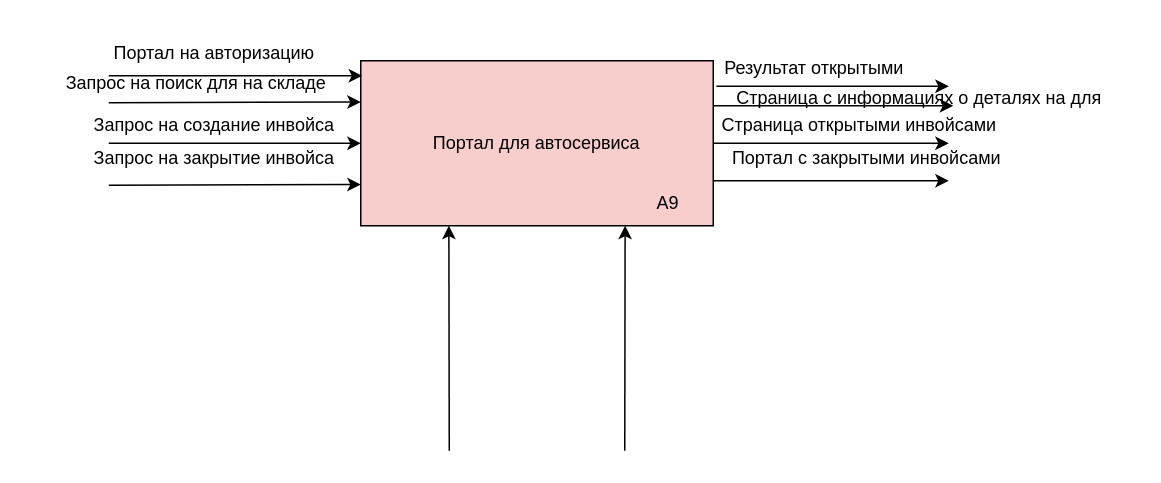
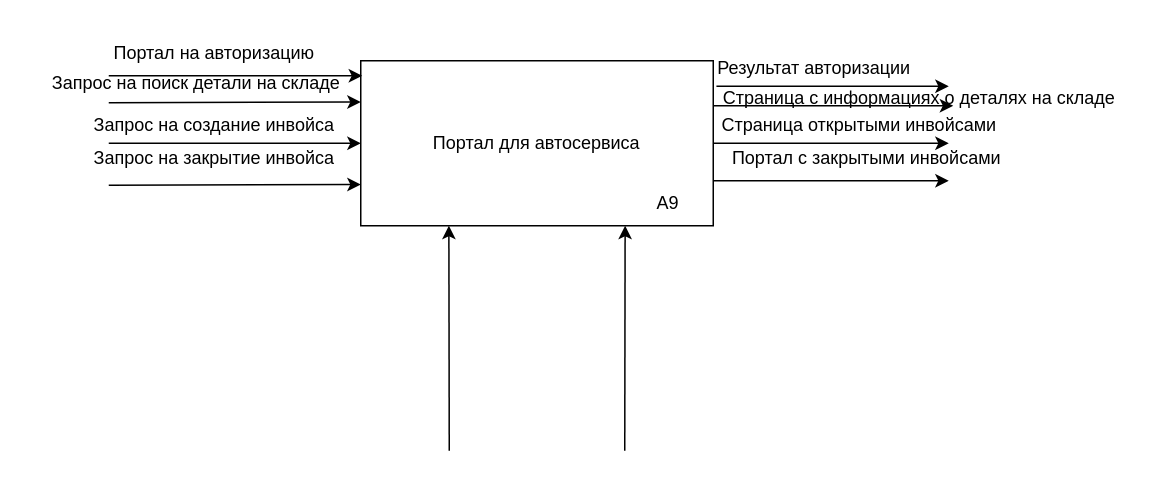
- <mxCell id="15" value="Результат открытыми" style="text;html=1;align=center;verticalAlign=middle;resizable=0;points=[];autosize=1;strokeColor=none;fillColor=none;" vertex="1" parent="1"><mxGeometry x="467" y="30" width="150" height="30" as="geometry" /></mxCell>
+ <mxCell id="15" value="Результат авторизации" style="text;html=1;align=center;verticalAlign=middle;resizable=0;points=[];autosize=1;strokeColor=none;fillColor=none;" vertex="1" parent="1"><mxGeometry x="467" y="30" width="150" height="30" as="geometry" /></mxCell>
- <mxCell id="7" value="Запрос на поиск для на складе" style="text;html=1;align=center;verticalAlign=middle;resizable=0;points=[];autosize=1;strokeColor=none;fillColor=none;" vertex="1" parent="1"><mxGeometry x="20" y="40" width="220" height="30" as="geometry" /></mxCell>
+ <mxCell id="7" value="Запрос на поиск детали на складе" style="text;html=1;align=center;verticalAlign=middle;resizable=0;points=[];autosize=1;strokeColor=none;fillColor=none;" vertex="1" parent="1"><mxGeometry x="20" y="40" width="220" height="30" as="geometry" /></mxCell>
- <mxCell id="17" value="Страница с информациях о деталях на для" style="text;html=1;align=center;verticalAlign=middle;resizable=0;points=[];autosize=1;strokeColor=none;fillColor=none;" vertex="1" parent="1"><mxGeometry x="472" y="50" width="280" height="30" as="geometry" /></mxCell>
+ <mxCell id="17" value="Страница с информациях о деталях на складе" style="text;html=1;align=center;verticalAlign=middle;resizable=0;points=[];autosize=1;strokeColor=none;fillColor=none;" vertex="1" parent="1"><mxGeometry x="472" y="50" width="280" height="30" as="geometry" /></mxCell>
- <mxCell id="2" value="Портал для автосервиса" style="rounded=0;whiteSpace=wrap;html=1;fillColor=#f8cecc;" vertex="1" parent="1"><mxGeometry x="240" y="40" width="235" height="110" as="geometry" /></mxCell>
+ <mxCell id="2" value="Портал для автосервиса" style="rounded=0;whiteSpace=wrap;html=1;" vertex="1" parent="1"><mxGeometry x="240" y="40" width="235" height="110" as="geometry" /></mxCell>
